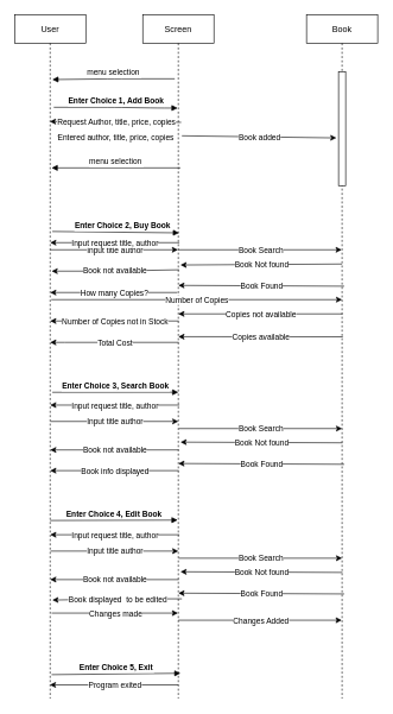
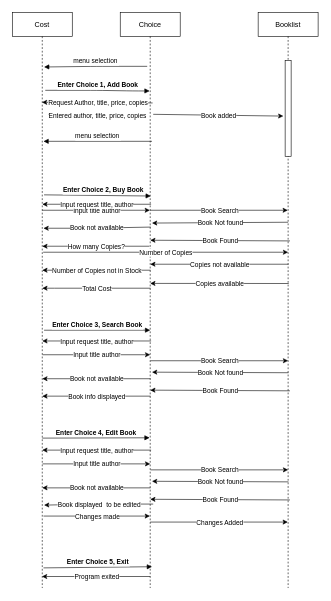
- <mxCell id="36" value="User" style="shape=umlLifeline;perimeter=lifelinePerimeter;container=1;collapsible=0;recursiveResize=0;rounded=0;shadow=0;strokeWidth=1;" parent="1" vertex="1"><mxGeometry x="20" y="20" width="100" height="960" as="geometry" /></mxCell>
+ <mxCell id="36" value="Cost" style="shape=umlLifeline;perimeter=lifelinePerimeter;container=1;collapsible=0;recursiveResize=0;rounded=0;shadow=0;strokeWidth=1;" parent="1" vertex="1"><mxGeometry x="20" y="20" width="100" height="960" as="geometry" /></mxCell>
- <mxCell id="2" value="Screen" style="shape=umlLifeline;perimeter=lifelinePerimeter;container=1;collapsible=0;recursiveResize=0;rounded=0;shadow=0;strokeWidth=1;" parent="1" vertex="1"><mxGeometry x="200" y="20" width="100" height="960" as="geometry" /></mxCell>
+ <mxCell id="2" value="Choice" style="shape=umlLifeline;perimeter=lifelinePerimeter;container=1;collapsible=0;recursiveResize=0;rounded=0;shadow=0;strokeWidth=1;" parent="1" vertex="1"><mxGeometry x="200" y="20" width="100" height="960" as="geometry" /></mxCell>
- <mxCell id="47" value="Book" style="shape=umlLifeline;perimeter=lifelinePerimeter;container=1;collapsible=0;recursiveResize=0;rounded=0;shadow=0;strokeWidth=1;" vertex="1" parent="1"><mxGeometry x="430" y="20" width="100" height="960" as="geometry" /></mxCell>
+ <mxCell id="47" value="Booklist" style="shape=umlLifeline;perimeter=lifelinePerimeter;container=1;collapsible=0;recursiveResize=0;rounded=0;shadow=0;strokeWidth=1;" vertex="1" parent="1"><mxGeometry x="430" y="20" width="100" height="960" as="geometry" /></mxCell>
